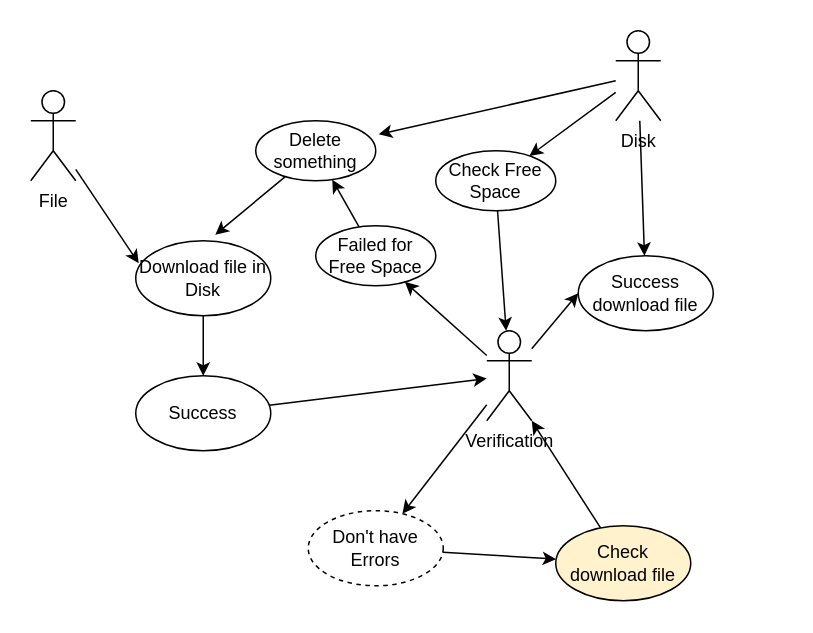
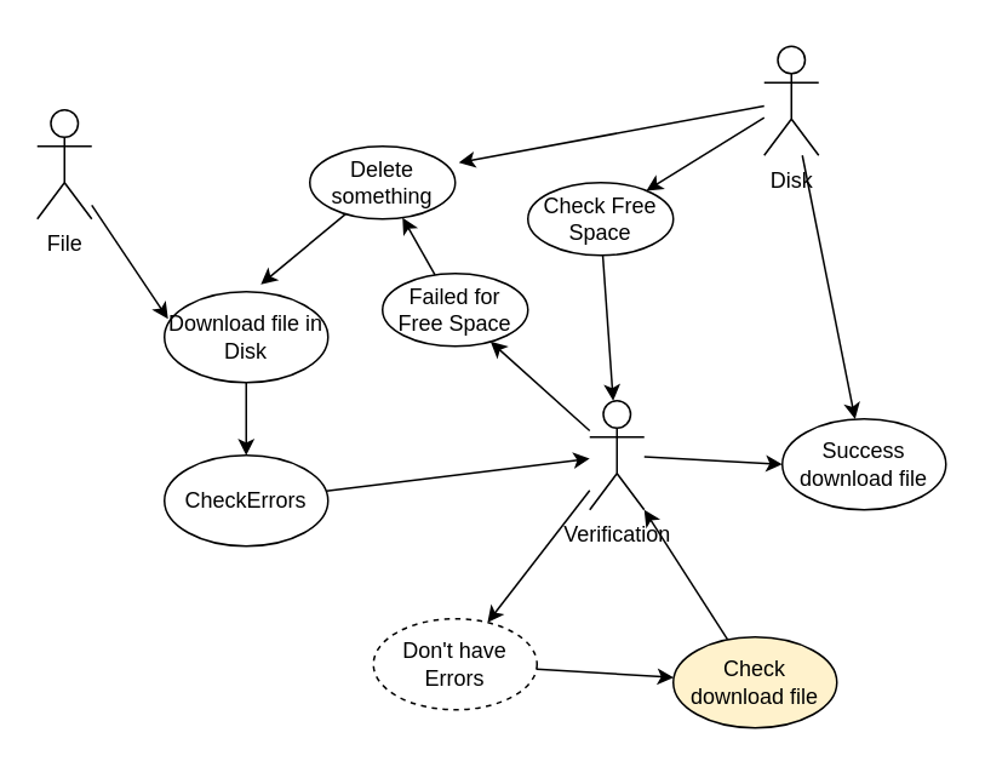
- <mxCell id="5" value="Disk" style="shape=umlActor;verticalLabelPosition=bottom;verticalAlign=top;html=1;" parent="1" vertex="1"><mxGeometry x="410" y="20" width="30" height="60" as="geometry" /></mxCell>
+ <mxCell id="5" value="Disk" style="shape=umlActor;verticalLabelPosition=bottom;verticalAlign=top;html=1;" parent="1" vertex="1"><mxGeometry x="420" y="25" width="30" height="60" as="geometry" /></mxCell>
- <mxCell id="24" value="Success download file" style="ellipse;whiteSpace=wrap;html=1;" parent="1" vertex="1"><mxGeometry x="385" y="170" width="90" height="50" as="geometry" /></mxCell>
+ <mxCell id="24" value="Success download file" style="ellipse;whiteSpace=wrap;html=1;" parent="1" vertex="1"><mxGeometry x="430" y="230" width="90" height="50" as="geometry" /></mxCell>
- <mxCell id="19" value="Success" style="ellipse;whiteSpace=wrap;html=1;" parent="1" vertex="1"><mxGeometry x="90" y="250" width="90" height="50" as="geometry" /></mxCell>
+ <mxCell id="19" value="CheckErrors" style="ellipse;whiteSpace=wrap;html=1;" parent="1" vertex="1"><mxGeometry x="90" y="250" width="90" height="50" as="geometry" /></mxCell>
